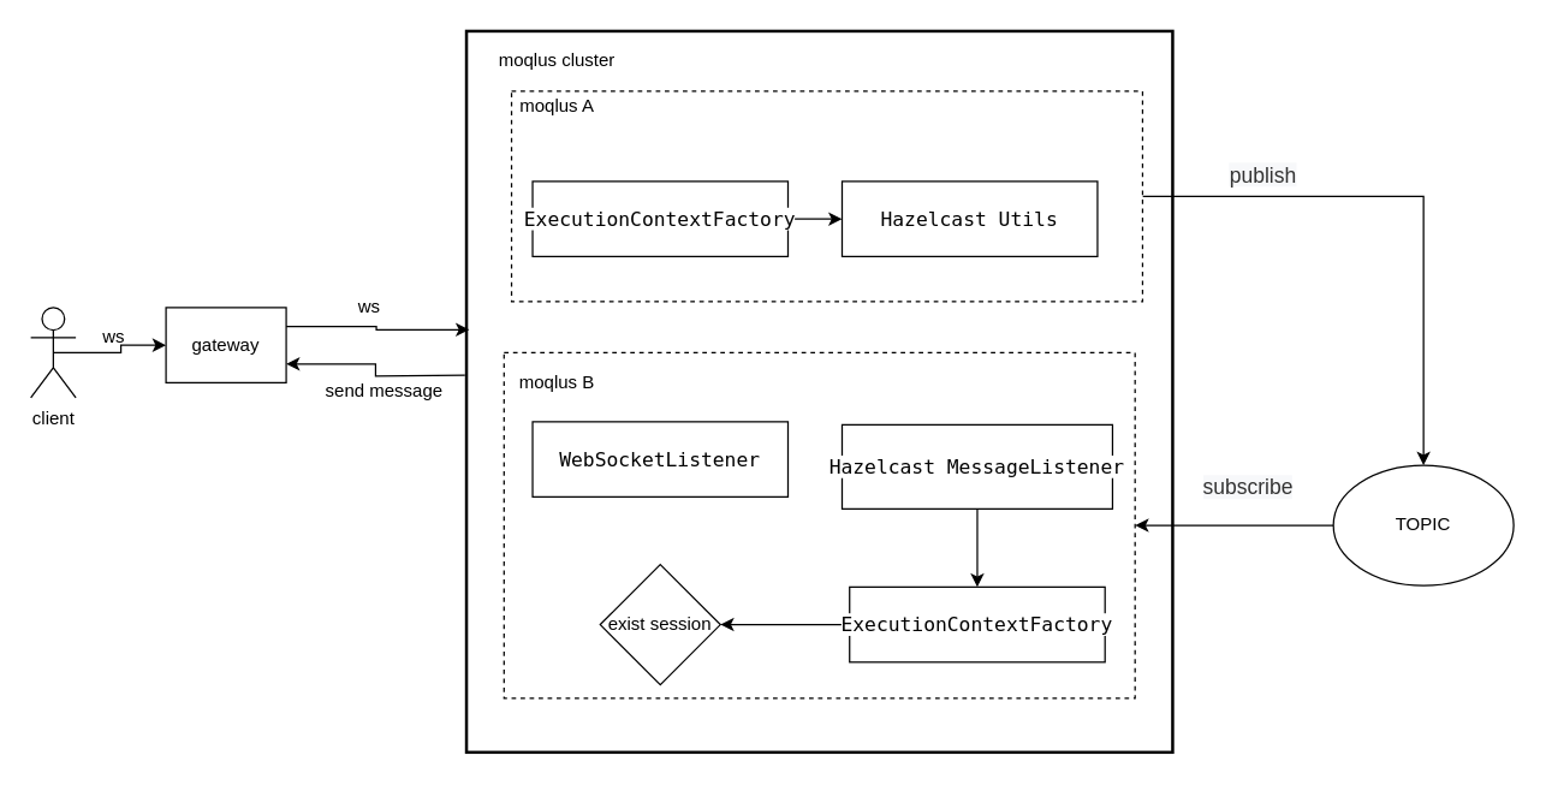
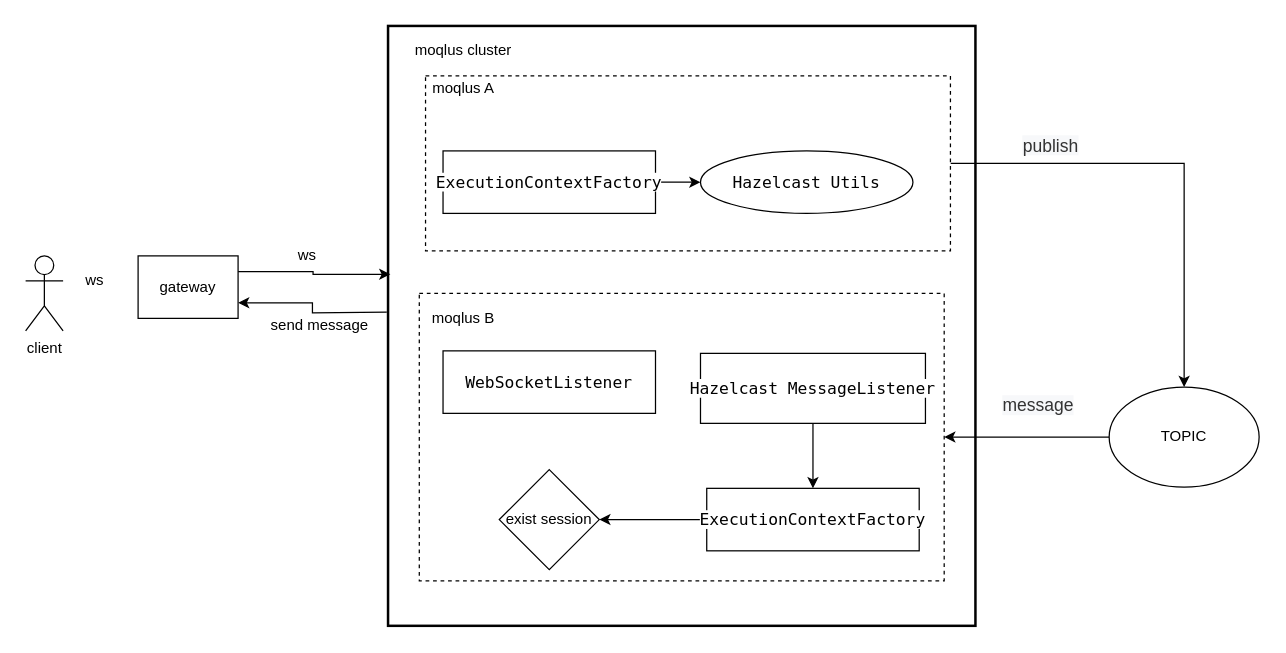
- <mxCell id="21" value="&lt;pre style=&quot;background-color: rgb(255 , 255 , 255) ; font-family: &amp;#34;jetbrains mono&amp;#34; , monospace ; font-size: 9.8pt&quot;&gt;Hazelcast Utils&lt;/pre&gt;" style="rounded=0;whiteSpace=wrap;html=1;strokeWidth=1;" vertex="1" parent="1"><mxGeometry x="560" y="120" width="170" height="50" as="geometry" /></mxCell>
+ <mxCell id="21" value="&lt;pre style=&quot;background-color: rgb(255 , 255 , 255) ; font-family: &amp;#34;jetbrains mono&amp;#34; , monospace ; font-size: 9.8pt&quot;&gt;Hazelcast Utils&lt;/pre&gt;" style="ellipse;whiteSpace=wrap;html=1;strokeWidth=1;" vertex="1" parent="1"><mxGeometry x="560" y="120" width="170" height="50" as="geometry" /></mxCell>
- <mxCell id="4" style="edgeStyle=orthogonalEdgeStyle;rounded=0;orthogonalLoop=1;jettySize=auto;html=1;exitX=0.5;exitY=0.5;exitDx=0;exitDy=0;exitPerimeter=0;entryX=0;entryY=0.5;entryDx=0;entryDy=0;" parent="1" source="5" target="7" edge="1"><mxGeometry relative="1" as="geometry" /></mxCell>
- <mxCell id="14" value="&lt;span style=&quot;color: rgb(51 , 51 , 51) ; font-family: &amp;#34;arial&amp;#34; , &amp;#34;microsoft yahei&amp;#34; , , , &amp;#34;malgun gothic&amp;#34; , &amp;#34;meiryo&amp;#34; , sans-serif ; font-size: 14px ; line-height: 26px ; text-align: justify ; background-color: rgb(247 , 248 , 250)&quot;&gt;subscribe&lt;/span&gt;" style="text;html=1;align=center;verticalAlign=middle;resizable=0;points=[];autosize=1;" parent="1" vertex="1"><mxGeometry x="790" y="308" width="80" height="30" as="geometry" /></mxCell>
+ <mxCell id="14" value="&lt;span style=&quot;color: rgb(51 , 51 , 51) ; font-family: &amp;#34;arial&amp;#34; , &amp;#34;microsoft yahei&amp;#34; , , , &amp;#34;malgun gothic&amp;#34; , &amp;#34;meiryo&amp;#34; , sans-serif ; font-size: 14px ; line-height: 26px ; text-align: justify ; background-color: rgb(247 , 248 , 250)&quot;&gt;message&lt;/span&gt;" style="text;html=1;align=center;verticalAlign=middle;resizable=0;points=[];autosize=1;" parent="1" vertex="1"><mxGeometry x="790" y="308" width="80" height="30" as="geometry" /></mxCell>
